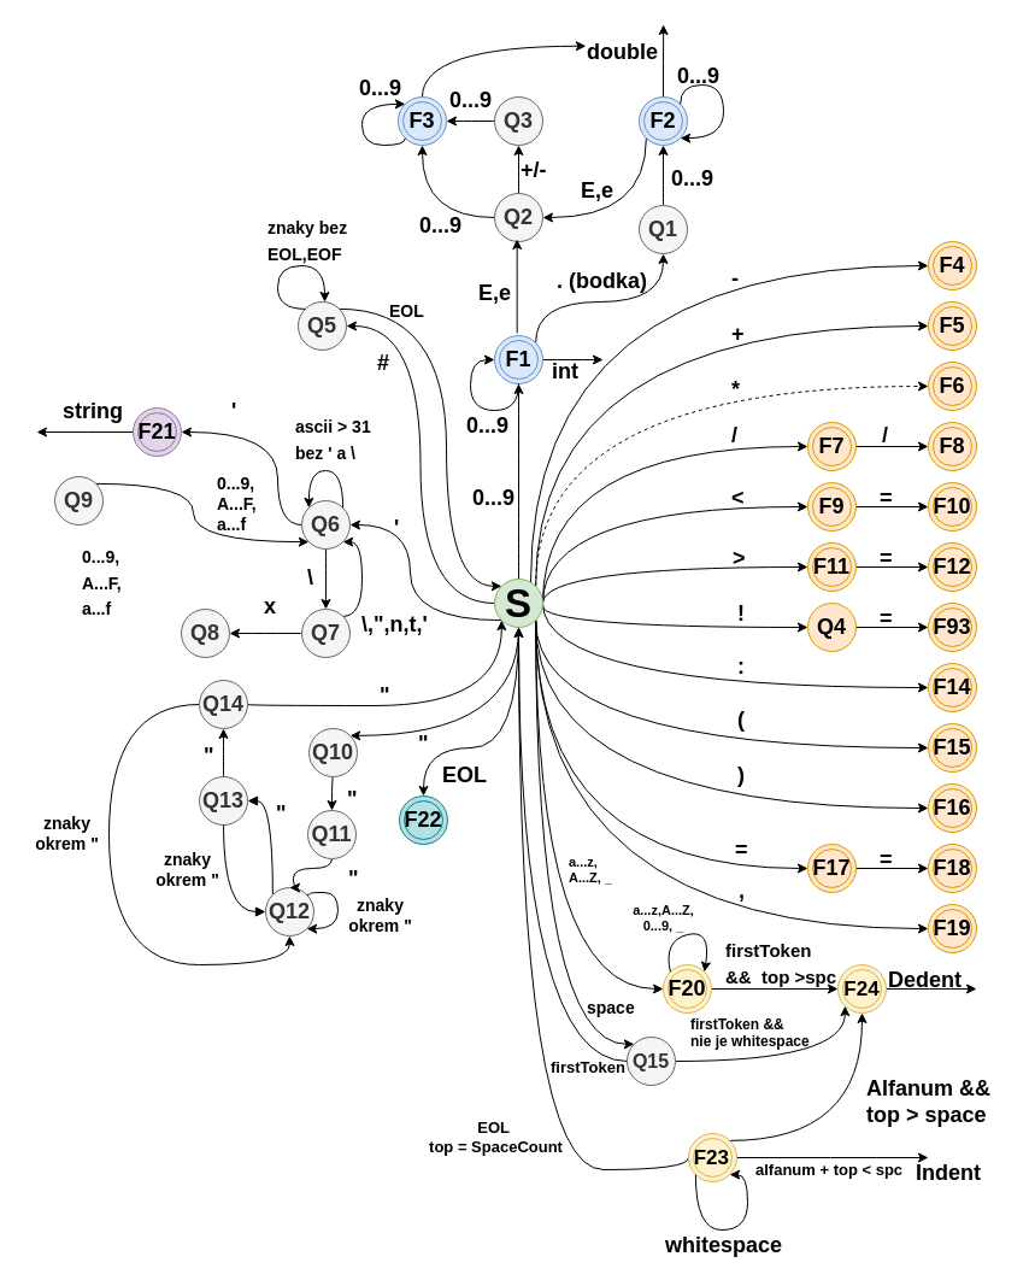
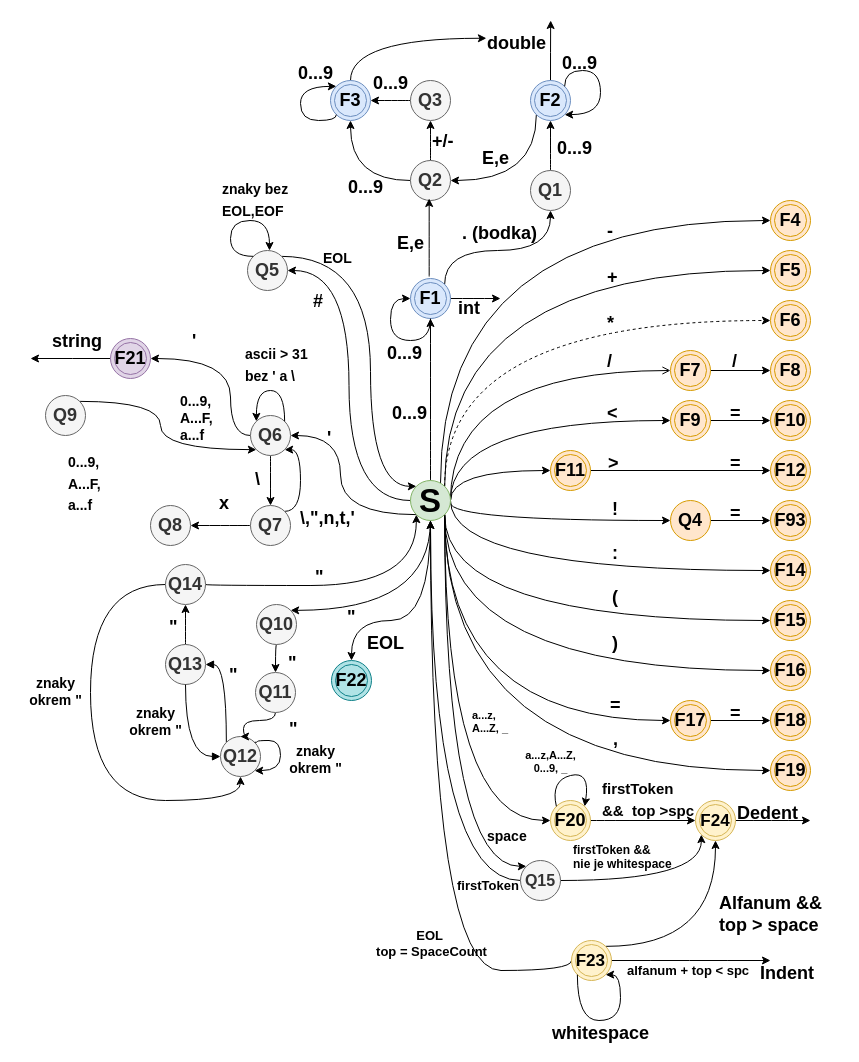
- <mxCell id="19" style="edgeStyle=orthogonalEdgeStyle;curved=1;comic=0;orthogonalLoop=1;jettySize=auto;html=1;exitX=1;exitY=0.5;exitDx=0;exitDy=0;entryX=0;entryY=0.5;entryDx=0;entryDy=0;endArrow=classic;endFill=1;strokeColor=#000000;fontSize=18;fontColor=none;" parent="1" source="35" target="57" edge="1"><mxGeometry relative="1" as="geometry"><Array as="points"><mxPoint x="450" y="370" /></Array></mxGeometry></mxCell>
+ <mxCell id="19" style="edgeStyle=orthogonalEdgeStyle;curved=1;comic=0;orthogonalLoop=1;jettySize=auto;html=1;exitX=1;exitY=0.5;exitDx=0;exitDy=0;entryX=0;entryY=0.5;entryDx=0;entryDy=0;endArrow=open;endFill=1;strokeColor=#000000;fontSize=18;fontColor=none;" parent="1" source="35" target="57" edge="1"><mxGeometry relative="1" as="geometry"><Array as="points"><mxPoint x="450" y="370" /></Array></mxGeometry></mxCell>
- <mxCell id="73" value="F11" style="ellipse;shape=doubleEllipse;whiteSpace=wrap;html=1;aspect=fixed;fillColor=#ffe6cc;fontSize=18;fontStyle=1;strokeColor=#d79b00;" parent="1" vertex="1"><mxGeometry x="670" y="450" width="40" height="40" as="geometry" /></mxCell>
+ <mxCell id="73" value="F11" style="ellipse;shape=doubleEllipse;whiteSpace=wrap;html=1;aspect=fixed;fillColor=#ffe6cc;fontSize=18;fontStyle=1;strokeColor=#d79b00;" parent="1" vertex="1"><mxGeometry x="550" y="450" width="40" height="40" as="geometry" /></mxCell>
- <mxCell id="168" value="&lt;b&gt;EOL&amp;nbsp;&lt;br&gt;top = SpaceCount&lt;br&gt;&lt;/b&gt;" style="text;html=1;resizable=0;points=[];autosize=1;align=center;verticalAlign=top;spacingTop=-4;fontSize=13;" vertex="1" parent="1"><mxGeometry x="346" y="925" width="130" height="30" as="geometry" /></mxCell>
+ <mxCell id="168" value="&lt;b&gt;EOL&amp;nbsp;&lt;br&gt;top = SpaceCount&lt;br&gt;&lt;/b&gt;" style="text;html=1;resizable=0;points=[];autosize=1;align=center;verticalAlign=top;spacingTop=-4;fontSize=13;" vertex="1" parent="1"><mxGeometry x="366" y="925" width="130" height="30" as="geometry" /></mxCell>
